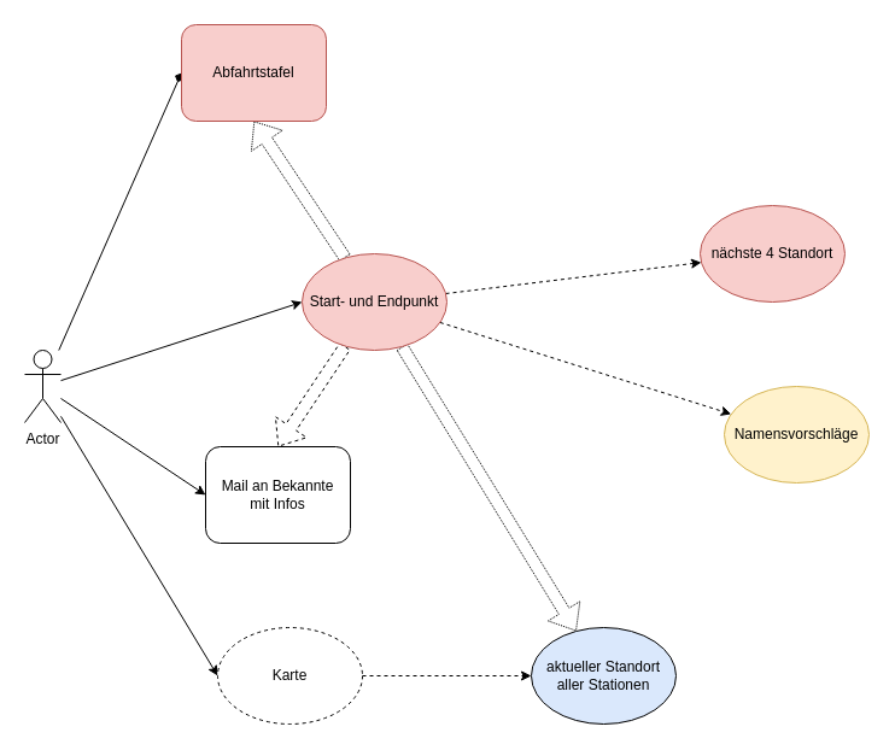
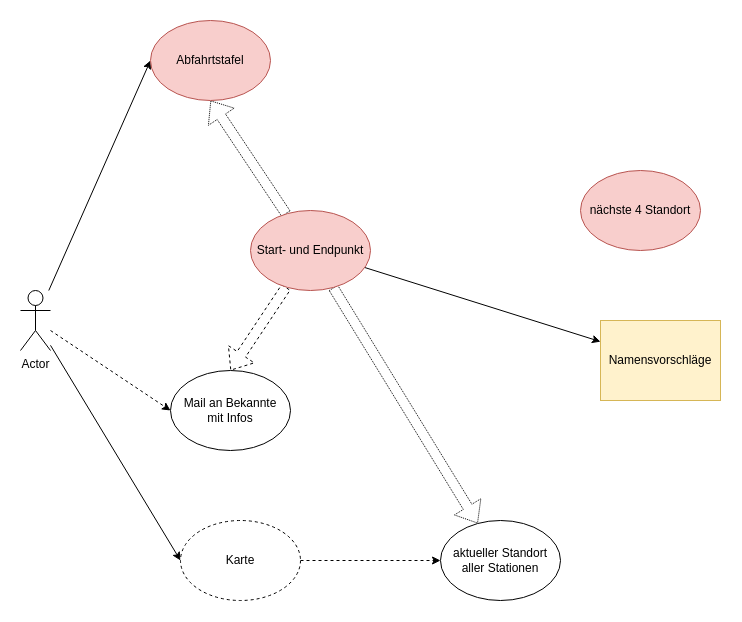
- <mxCell id="18" value="Abfahrtstafel" style="whiteSpace=wrap;html=1;fillColor=#f8cecc;strokeColor=#b85450;rounded=1;" vertex="1" parent="1"><mxGeometry x="150" y="20" width="120" height="80" as="geometry" /></mxCell>
+ <mxCell id="18" value="Abfahrtstafel" style="ellipse;whiteSpace=wrap;html=1;fillColor=#f8cecc;strokeColor=#b85450;" vertex="1" parent="1"><mxGeometry x="150" y="20" width="120" height="80" as="geometry" /></mxCell>
- <mxCell id="2" style="edgeStyle=none;rounded=0;orthogonalLoop=1;jettySize=auto;html=1;entryX=0;entryY=0.5;entryDx=0;entryDy=0;endArrow=diamond;" edge="1" parent="1" source="6" target="18"><mxGeometry relative="1" as="geometry" /></mxCell>
+ <mxCell id="2" style="edgeStyle=none;rounded=0;orthogonalLoop=1;jettySize=auto;html=1;entryX=0;entryY=0.5;entryDx=0;entryDy=0;" edge="1" parent="1" source="6" target="18"><mxGeometry relative="1" as="geometry" /></mxCell>
- <mxCell id="7" style="rounded=0;orthogonalLoop=1;jettySize=auto;html=1;dashed=1;" edge="1" parent="1" source="12" target="13"><mxGeometry relative="1" as="geometry"><mxPoint x="390" y="330" as="targetPoint" /></mxGeometry></mxCell>
- <mxCell id="3" style="edgeStyle=none;rounded=0;orthogonalLoop=1;jettySize=auto;html=1;entryX=0;entryY=0.5;entryDx=0;entryDy=0;" edge="1" parent="1" source="6" target="12"><mxGeometry relative="1" as="geometry" /></mxCell>
- <mxCell id="8" style="rounded=0;orthogonalLoop=1;jettySize=auto;html=1;dashed=1;" edge="1" parent="1" source="12" target="14"><mxGeometry relative="1" as="geometry"><mxPoint x="340" y="420" as="targetPoint" /></mxGeometry></mxCell>
+ <mxCell id="8" style="rounded=0;orthogonalLoop=1;jettySize=auto;html=1;dashed=0;" edge="1" parent="1" source="12" target="14"><mxGeometry relative="1" as="geometry"><mxPoint x="340" y="420" as="targetPoint" /></mxGeometry></mxCell>
- <mxCell id="14" value="Namensvorschläge" style="ellipse;whiteSpace=wrap;html=1;fillColor=#fff2cc;strokeColor=#d6b656;" vertex="1" parent="1"><mxGeometry x="600" y="320" width="120" height="80" as="geometry" /></mxCell>
+ <mxCell id="14" value="Namensvorschläge" style="whiteSpace=wrap;html=1;fillColor=#fff2cc;strokeColor=#d6b656;rounded=0;" vertex="1" parent="1"><mxGeometry x="600" y="320" width="120" height="80" as="geometry" /></mxCell>
- <mxCell id="5" style="edgeStyle=none;rounded=0;orthogonalLoop=1;jettySize=auto;html=1;entryX=0;entryY=0.5;entryDx=0;entryDy=0;" edge="1" parent="1" source="6" target="19"><mxGeometry relative="1" as="geometry" /></mxCell>
+ <mxCell id="5" style="edgeStyle=none;rounded=0;orthogonalLoop=1;jettySize=auto;html=1;entryX=0;entryY=0.5;entryDx=0;entryDy=0;dashed=1;" edge="1" parent="1" source="6" target="19"><mxGeometry relative="1" as="geometry" /></mxCell>
- <mxCell id="19" value="Mail an Bekannte&lt;br&gt;mit Infos" style="whiteSpace=wrap;html=1;rounded=1;" vertex="1" parent="1"><mxGeometry x="170" y="370" width="120" height="80" as="geometry" /></mxCell>
+ <mxCell id="19" value="Mail an Bekannte&lt;br&gt;mit Infos" style="ellipse;whiteSpace=wrap;html=1;" vertex="1" parent="1"><mxGeometry x="170" y="370" width="120" height="80" as="geometry" /></mxCell>
- <mxCell id="17" value="aktueller Standort&lt;br&gt;aller Stationen" style="ellipse;whiteSpace=wrap;html=1;fillColor=#dae8fc;" vertex="1" parent="1"><mxGeometry x="440" y="520" width="120" height="80" as="geometry" /></mxCell>
+ <mxCell id="17" value="aktueller Standort&lt;br&gt;aller Stationen" style="ellipse;whiteSpace=wrap;html=1;" vertex="1" parent="1"><mxGeometry x="440" y="520" width="120" height="80" as="geometry" /></mxCell>
